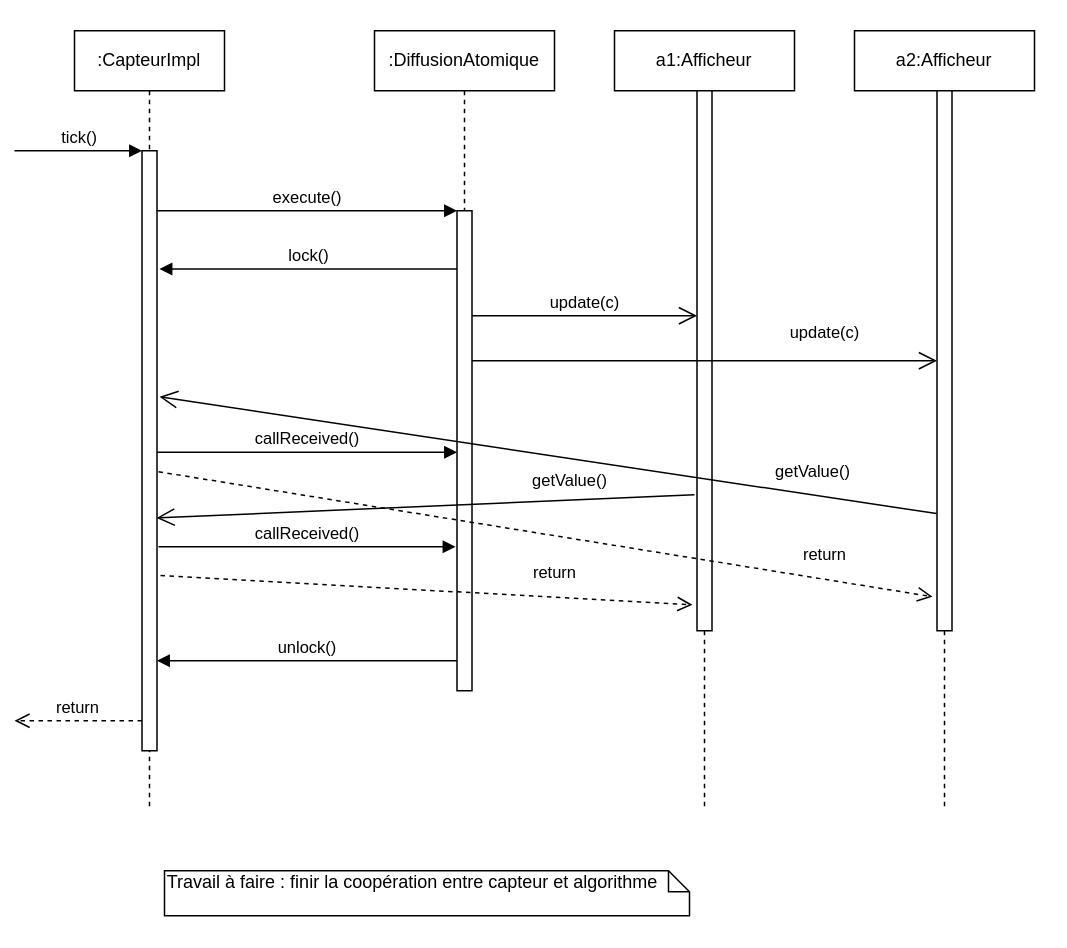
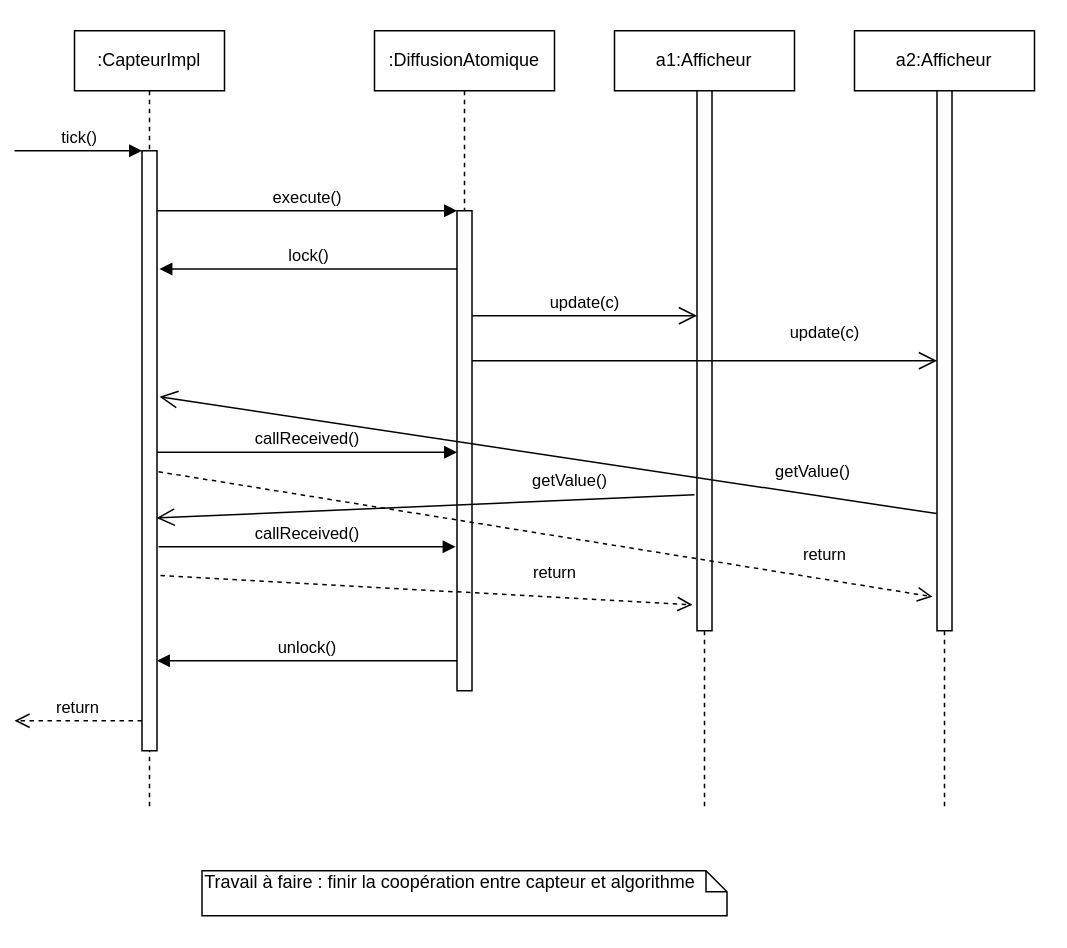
- <mxCell id="21" value="Travail à faire : finir la coopération entre capteur et algorithme" style="shape=note;whiteSpace=wrap;html=1;size=14;verticalAlign=top;align=left;spacingTop=-6;" vertex="1" parent="1"><mxGeometry x="80" y="580" width="350" height="30" as="geometry" /></mxCell>
+ <mxCell id="21" value="Travail à faire : finir la coopération entre capteur et algorithme" style="shape=note;whiteSpace=wrap;html=1;size=14;verticalAlign=top;align=left;spacingTop=-6;" vertex="1" parent="1"><mxGeometry x="105" y="580" width="350" height="30" as="geometry" /></mxCell>
